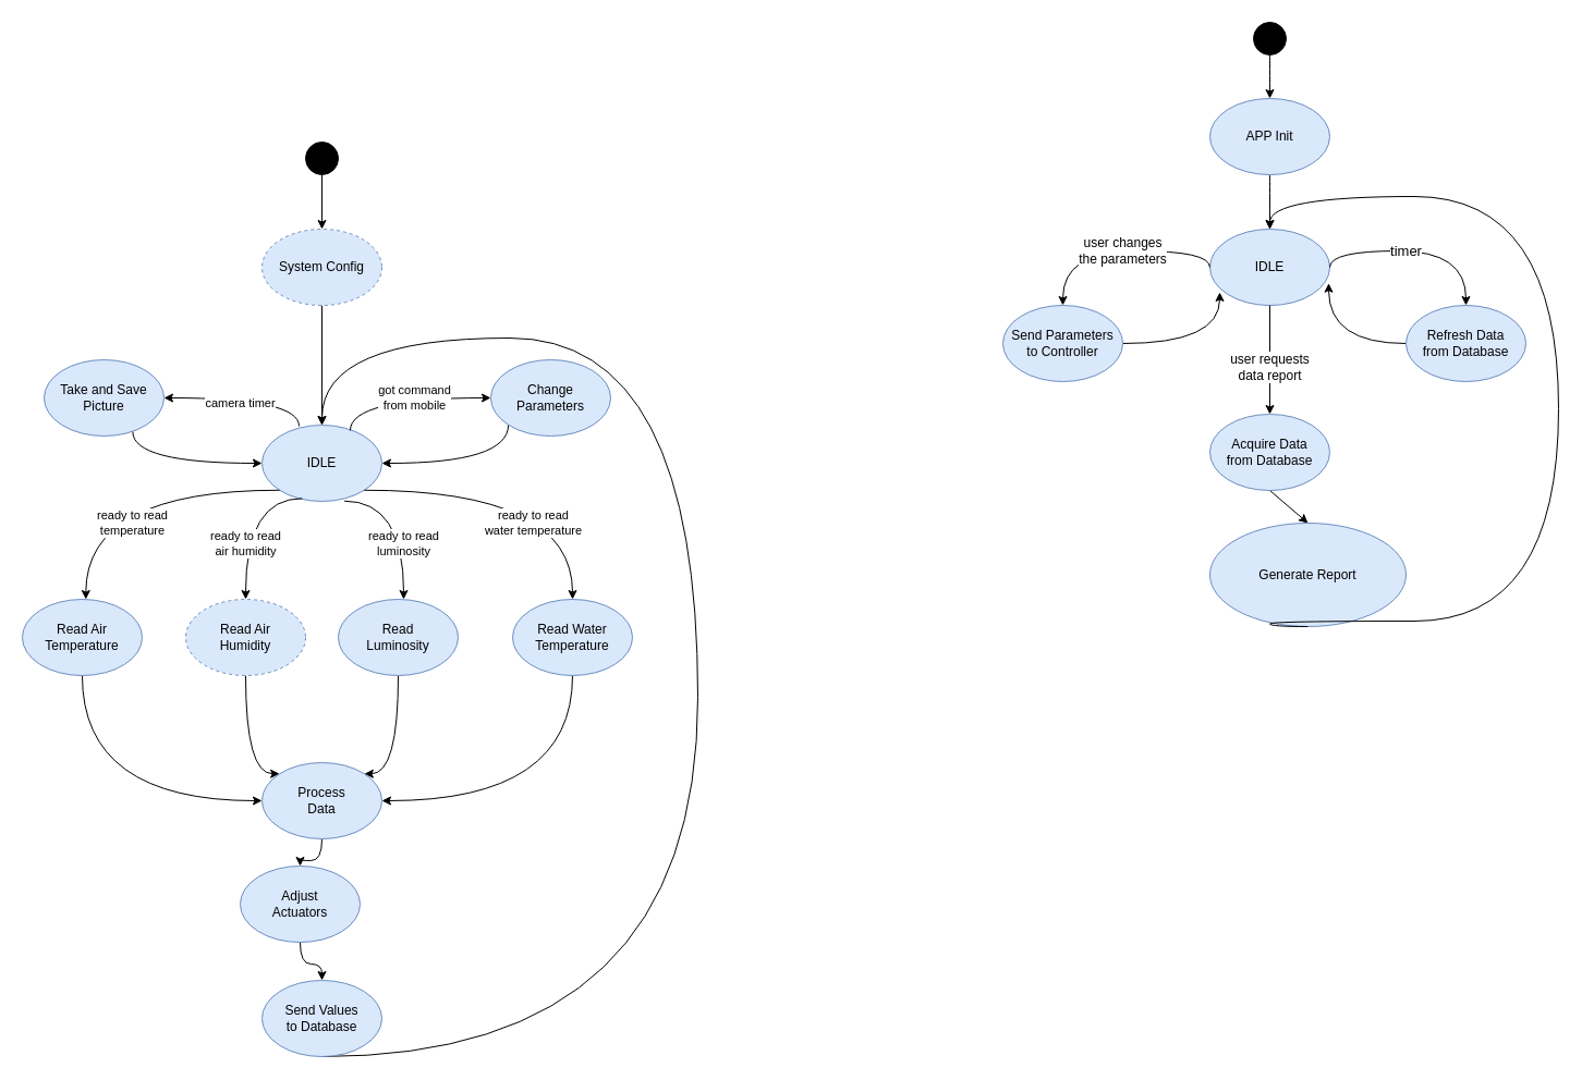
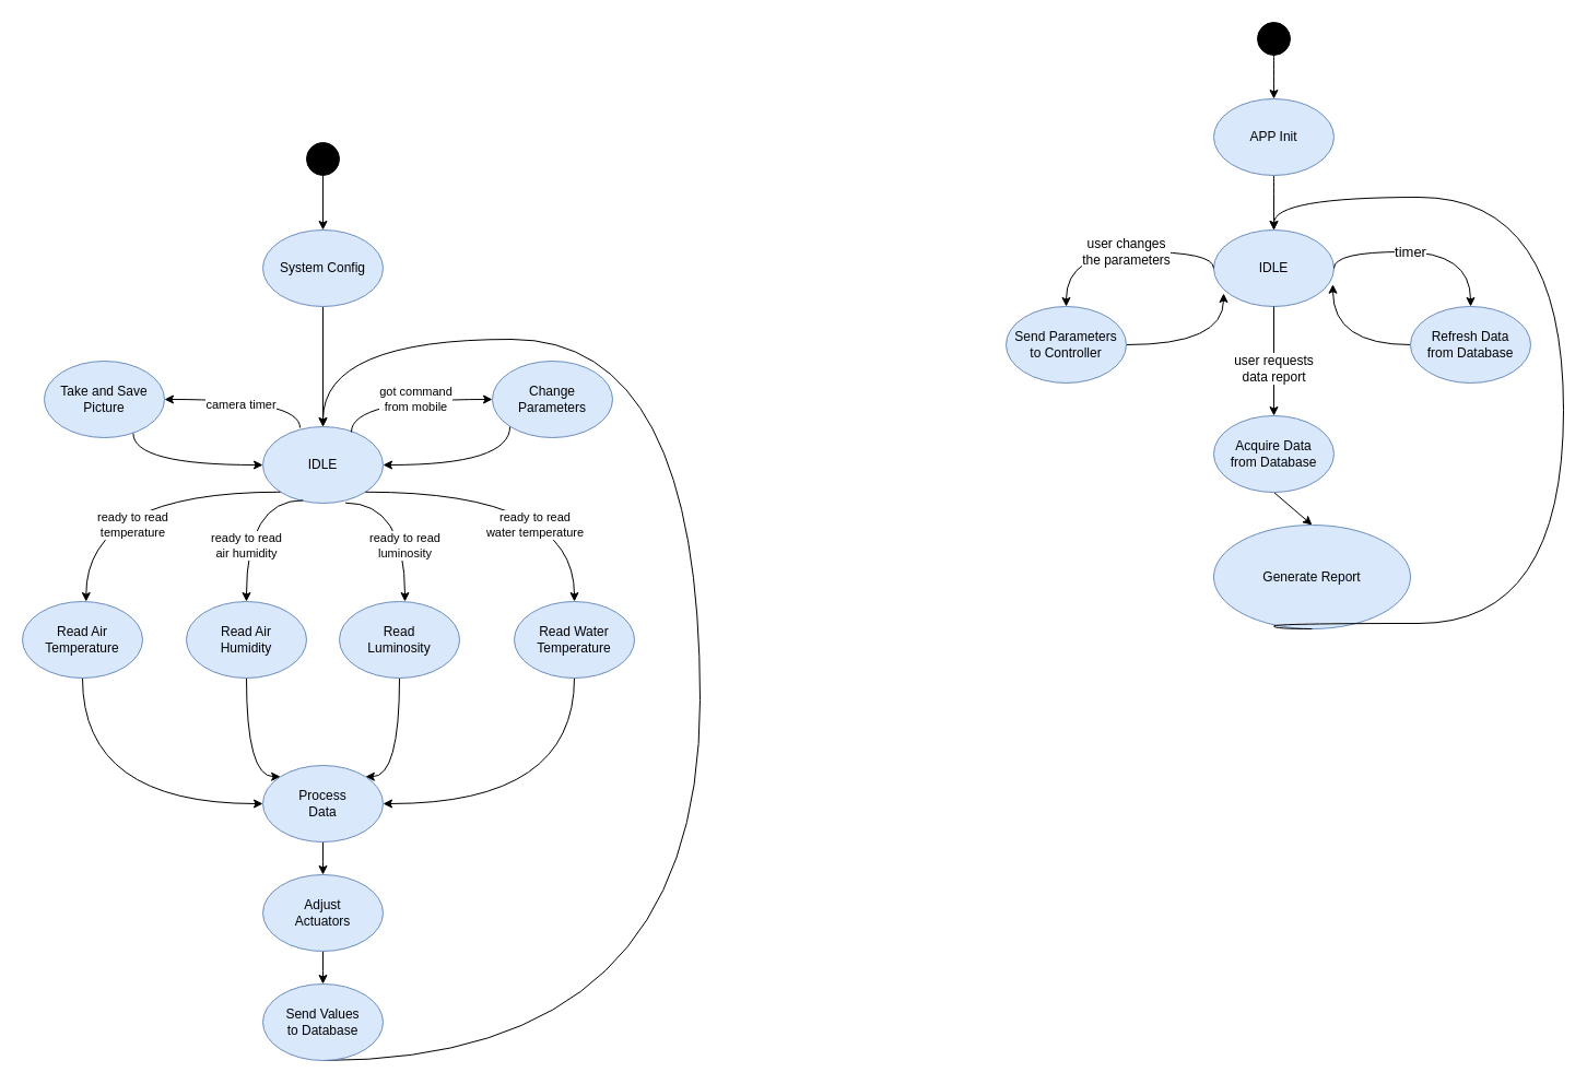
- <mxCell id="5" value="System Config" style="ellipse;whiteSpace=wrap;html=1;fillColor=#dae8fc;strokeColor=#6c8ebf;dashed=1;" vertex="1" parent="1"><mxGeometry x="240" y="210" width="110" height="70" as="geometry" /></mxCell>
+ <mxCell id="5" value="System Config" style="ellipse;whiteSpace=wrap;html=1;fillColor=#dae8fc;strokeColor=#6c8ebf;" vertex="1" parent="1"><mxGeometry x="240" y="210" width="110" height="70" as="geometry" /></mxCell>
- <mxCell id="13" value="Read Air&lt;br&gt;Humidity" style="ellipse;whiteSpace=wrap;html=1;fillColor=#dae8fc;strokeColor=#6c8ebf;dashed=1;" vertex="1" parent="1"><mxGeometry x="170" y="550" width="110" height="70" as="geometry" /></mxCell>
+ <mxCell id="13" value="Read Air&lt;br&gt;Humidity" style="ellipse;whiteSpace=wrap;html=1;fillColor=#dae8fc;strokeColor=#6c8ebf;" vertex="1" parent="1"><mxGeometry x="170" y="550" width="110" height="70" as="geometry" /></mxCell>
- <mxCell id="28" value="Adjust&lt;br&gt;Actuators" style="ellipse;whiteSpace=wrap;html=1;fillColor=#dae8fc;strokeColor=#6c8ebf;" vertex="1" parent="1"><mxGeometry x="220" y="795" width="110" height="70" as="geometry" /></mxCell>
+ <mxCell id="28" value="Adjust&lt;br&gt;Actuators" style="ellipse;whiteSpace=wrap;html=1;fillColor=#dae8fc;strokeColor=#6c8ebf;" vertex="1" parent="1"><mxGeometry x="240" y="800" width="110" height="70" as="geometry" /></mxCell>
